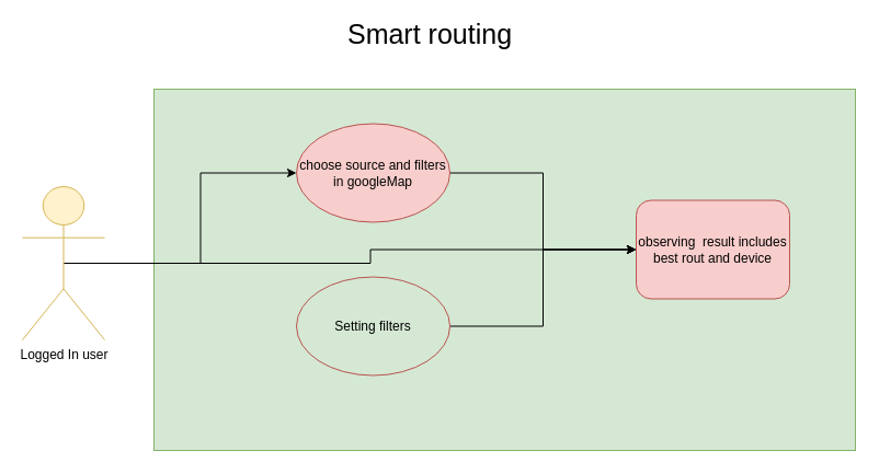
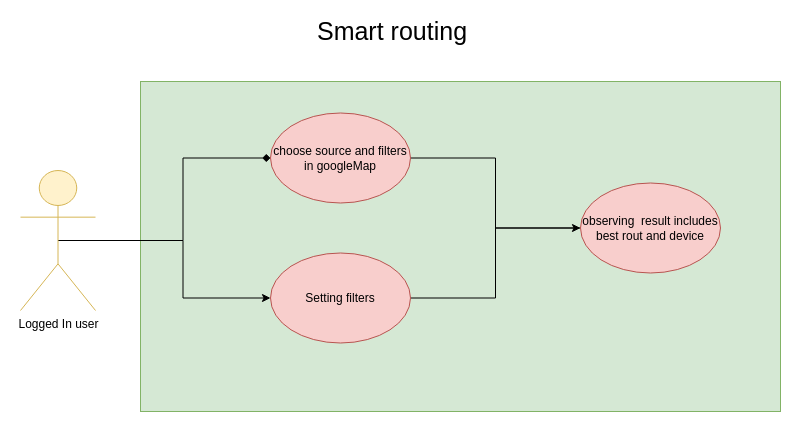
- <mxCell id="4" style="edgeStyle=orthogonalEdgeStyle;rounded=0;orthogonalLoop=1;jettySize=auto;html=1;exitX=0.5;exitY=0.5;exitDx=0;exitDy=0;exitPerimeter=0;" edge="1" parent="1" source="6" target="8"><mxGeometry relative="1" as="geometry" /></mxCell>
+ <mxCell id="4" style="edgeStyle=orthogonalEdgeStyle;rounded=0;orthogonalLoop=1;jettySize=auto;html=1;exitX=0.5;exitY=0.5;exitDx=0;exitDy=0;exitPerimeter=0;endArrow=diamond;" edge="1" parent="1" source="6" target="8"><mxGeometry relative="1" as="geometry" /></mxCell>
- <mxCell id="11" value="observing &amp;nbsp;result includes best rout and device" style="whiteSpace=wrap;html=1;fillColor=#f8cecc;strokeColor=#b85450;rounded=1;" vertex="1" parent="1"><mxGeometry x="580" y="182.5" width="140" height="90" as="geometry" /></mxCell>
+ <mxCell id="11" value="observing &amp;nbsp;result includes best rout and device" style="ellipse;whiteSpace=wrap;html=1;fillColor=#f8cecc;strokeColor=#b85450;" vertex="1" parent="1"><mxGeometry x="580" y="182.5" width="140" height="90" as="geometry" /></mxCell>
- <mxCell id="9" style="edgeStyle=orthogonalEdgeStyle;rounded=0;orthogonalLoop=1;jettySize=auto;html=1;exitX=1;exitY=0.5;exitDx=0;exitDy=0;" edge="1" parent="1" source="10" target="11"><mxGeometry relative="1" as="geometry" /></mxCell>
+ <mxCell id="9" style="edgeStyle=orthogonalEdgeStyle;rounded=0;orthogonalLoop=1;jettySize=auto;html=1;exitX=1;exitY=0.5;exitDx=0;exitDy=0;endArrow=none;" edge="1" parent="1" source="10" target="11"><mxGeometry relative="1" as="geometry" /></mxCell>
- <mxCell id="5" style="edgeStyle=orthogonalEdgeStyle;rounded=0;orthogonalLoop=1;jettySize=auto;html=1;exitX=0.5;exitY=0.5;exitDx=0;exitDy=0;exitPerimeter=0;" edge="1" parent="1" source="6" target="11"><mxGeometry relative="1" as="geometry" /></mxCell>
+ <mxCell id="5" style="edgeStyle=orthogonalEdgeStyle;rounded=0;orthogonalLoop=1;jettySize=auto;html=1;exitX=0.5;exitY=0.5;exitDx=0;exitDy=0;exitPerimeter=0;entryX=0;entryY=0.5;entryDx=0;entryDy=0;" edge="1" parent="1" source="6" target="10"><mxGeometry relative="1" as="geometry" /></mxCell>
- <mxCell id="10" value="Setting filters" style="ellipse;whiteSpace=wrap;html=1;fillColor=#d5e8d4;strokeColor=#b85450;" vertex="1" parent="1"><mxGeometry x="270" y="252.5" width="140" height="90" as="geometry" /></mxCell>
+ <mxCell id="10" value="Setting filters" style="ellipse;whiteSpace=wrap;html=1;fillColor=#f8cecc;strokeColor=#b85450;" vertex="1" parent="1"><mxGeometry x="270" y="252.5" width="140" height="90" as="geometry" /></mxCell>
